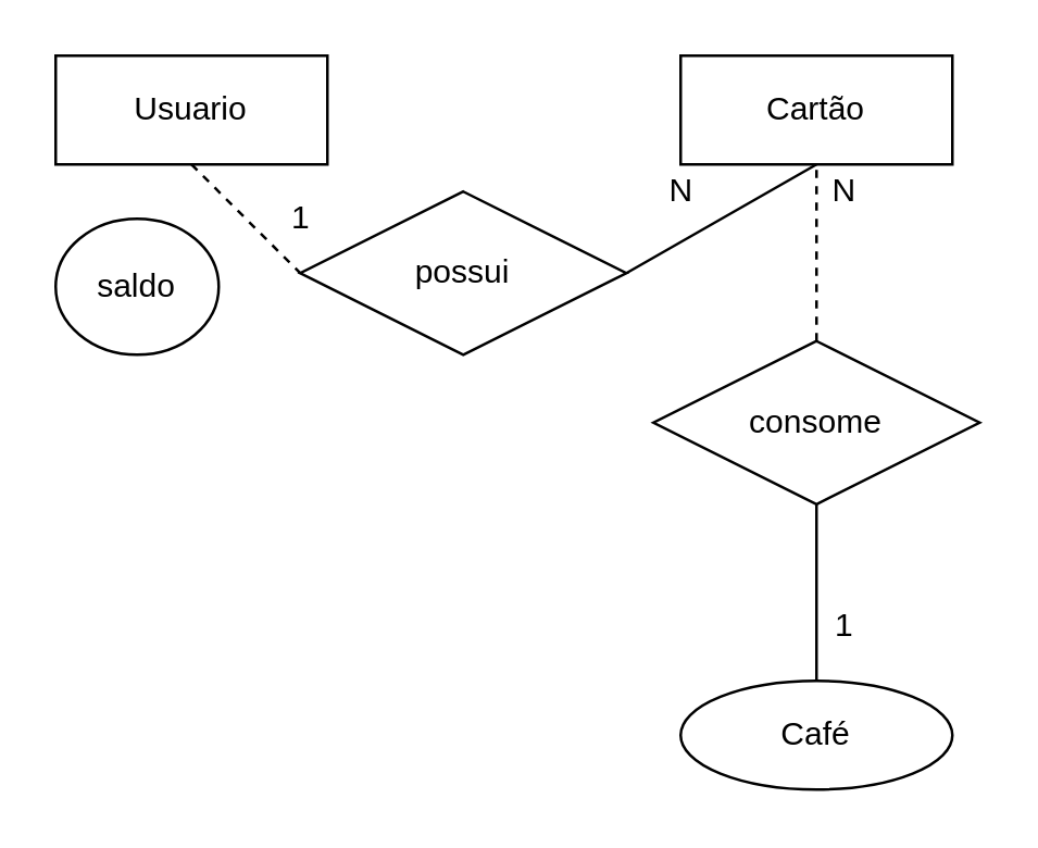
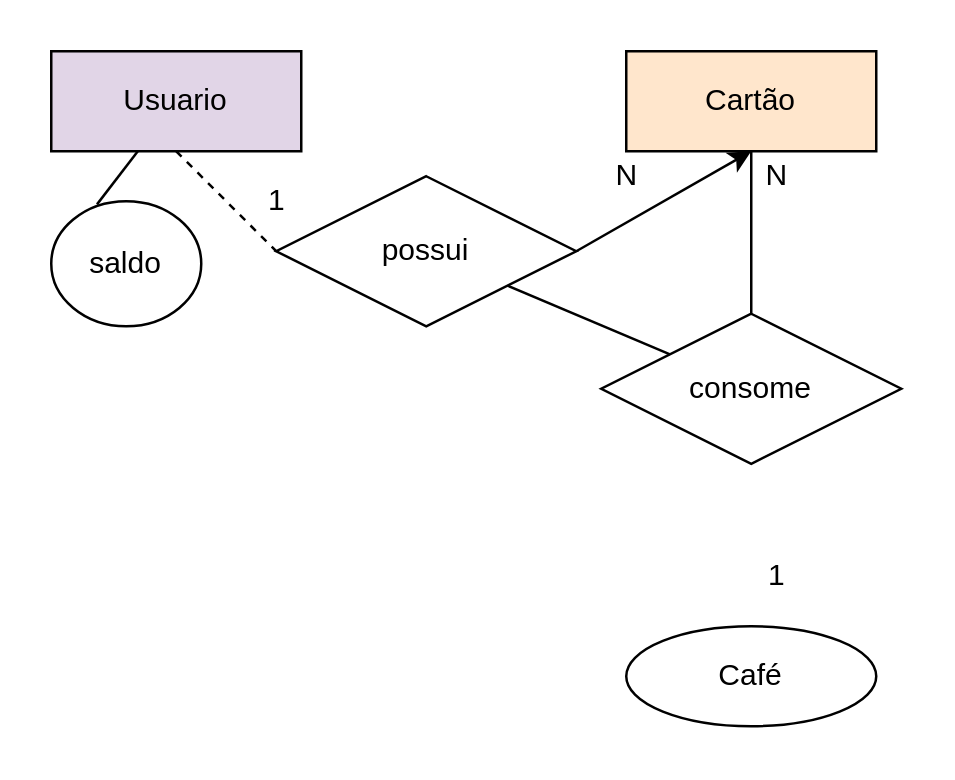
- <mxCell id="2" value="Usuario" style="whiteSpace=wrap;html=1;align=center;" vertex="1" parent="1"><mxGeometry x="20" y="20" width="100" height="40" as="geometry" /></mxCell>
+ <mxCell id="2" value="Usuario" style="whiteSpace=wrap;html=1;align=center;fillColor=#e1d5e7;" vertex="1" parent="1"><mxGeometry x="20" y="20" width="100" height="40" as="geometry" /></mxCell>
- <mxCell id="3" value="&lt;div&gt;Cartão&lt;/div&gt;" style="whiteSpace=wrap;html=1;align=center;" vertex="1" parent="1"><mxGeometry x="250" y="20" width="100" height="40" as="geometry" /></mxCell>
+ <mxCell id="3" value="&lt;div&gt;Cartão&lt;/div&gt;" style="whiteSpace=wrap;html=1;align=center;fillColor=#ffe6cc;" vertex="1" parent="1"><mxGeometry x="250" y="20" width="100" height="40" as="geometry" /></mxCell>
- <mxCell id="8" value="" style="endArrow=none;html=1;rounded=0;entryX=0.5;entryY=1;entryDx=0;entryDy=0;exitX=1;exitY=0.5;exitDx=0;exitDy=0;" edge="1" parent="1" source="5" target="3"><mxGeometry relative="1" as="geometry"><mxPoint x="110" y="140" as="sourcePoint" /><mxPoint x="270" y="140" as="targetPoint" /></mxGeometry></mxCell>
+ <mxCell id="8" value="" style="endArrow=classic;html=1;rounded=0;entryX=0.5;entryY=1;entryDx=0;entryDy=0;exitX=1;exitY=0.5;exitDx=0;exitDy=0;" edge="1" parent="1" source="5" target="3"><mxGeometry relative="1" as="geometry"><mxPoint x="110" y="140" as="sourcePoint" /><mxPoint x="270" y="140" as="targetPoint" /></mxGeometry></mxCell>
+ <mxCell id="12" value="" style="endArrow=none;html=1;rounded=0;entryX=0.305;entryY=0.025;entryDx=0;entryDy=0;entryPerimeter=0;" edge="1" parent="1" source="2" target="11"><mxGeometry relative="1" as="geometry"><mxPoint x="110" y="140" as="sourcePoint" /><mxPoint x="270" y="140" as="targetPoint" /></mxGeometry></mxCell>
- <mxCell id="9" value="" style="endArrow=none;html=1;rounded=0;entryX=0.5;entryY=1;entryDx=0;entryDy=0;exitX=0.5;exitY=0;exitDx=0;exitDy=0;dashed=1;" edge="1" parent="1" source="6" target="3"><mxGeometry relative="1" as="geometry"><mxPoint x="110" y="140" as="sourcePoint" /><mxPoint x="270" y="140" as="targetPoint" /></mxGeometry></mxCell>
+ <mxCell id="9" value="" style="endArrow=none;html=1;rounded=0;entryX=0.5;entryY=1;entryDx=0;entryDy=0;exitX=0.5;exitY=0;exitDx=0;exitDy=0;" edge="1" parent="1" source="6" target="3"><mxGeometry relative="1" as="geometry"><mxPoint x="110" y="140" as="sourcePoint" /><mxPoint x="270" y="140" as="targetPoint" /></mxGeometry></mxCell>
- <mxCell id="10" value="" style="endArrow=none;html=1;rounded=0;entryX=0.5;entryY=0;entryDx=0;entryDy=0;" edge="1" parent="1" source="6" target="4"><mxGeometry relative="1" as="geometry"><mxPoint x="110" y="140" as="sourcePoint" /><mxPoint x="270" y="140" as="targetPoint" /></mxGeometry></mxCell>
+ <mxCell id="10" value="" style="endArrow=none;html=1;rounded=0;" edge="1" parent="1" source="6" target="5"><mxGeometry relative="1" as="geometry"><mxPoint x="110" y="140" as="sourcePoint" /><mxPoint x="270" y="140" as="targetPoint" /></mxGeometry></mxCell>
